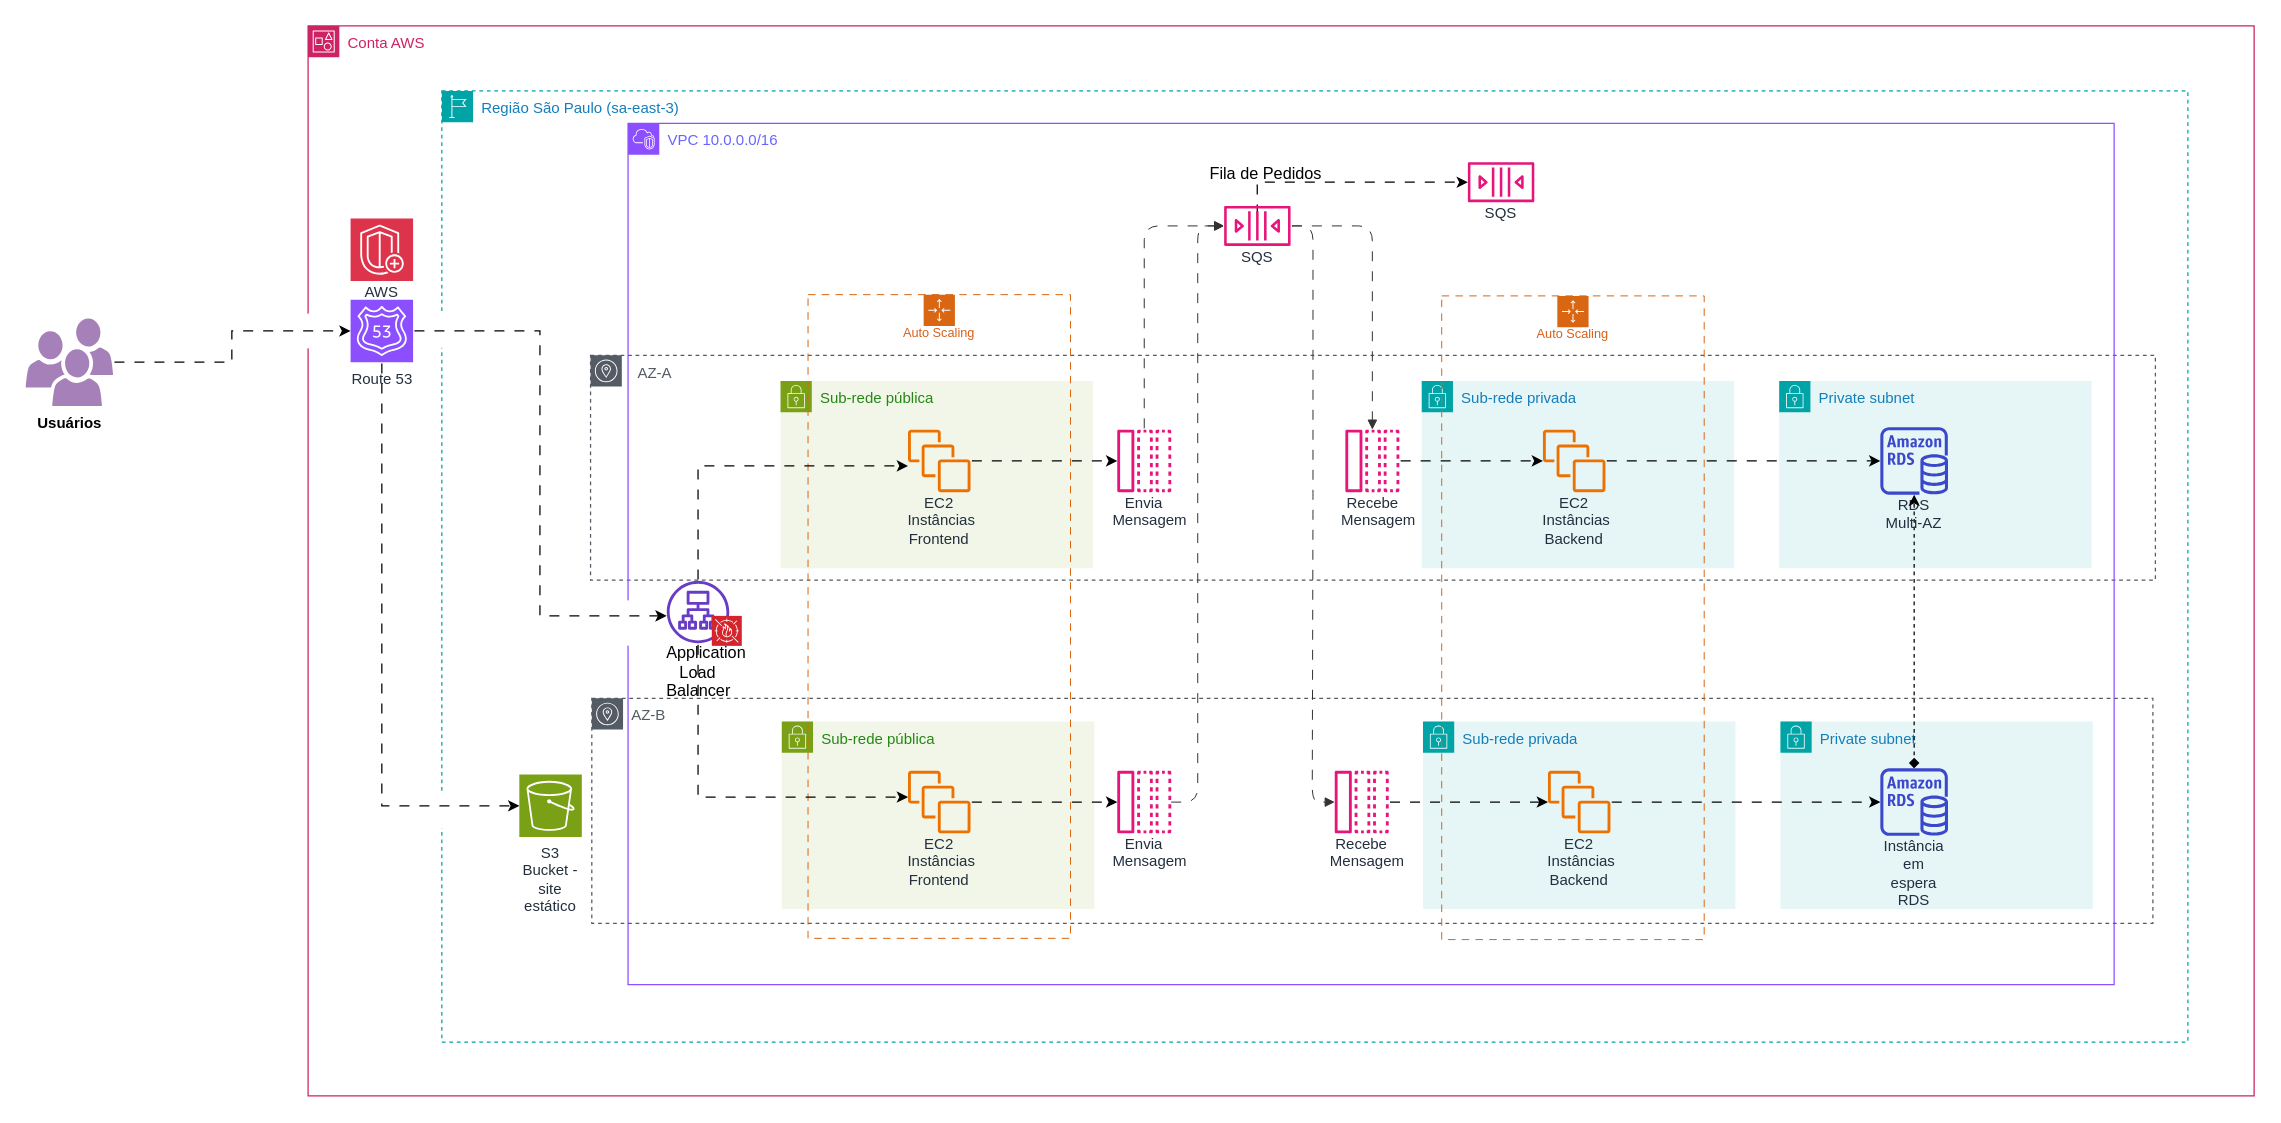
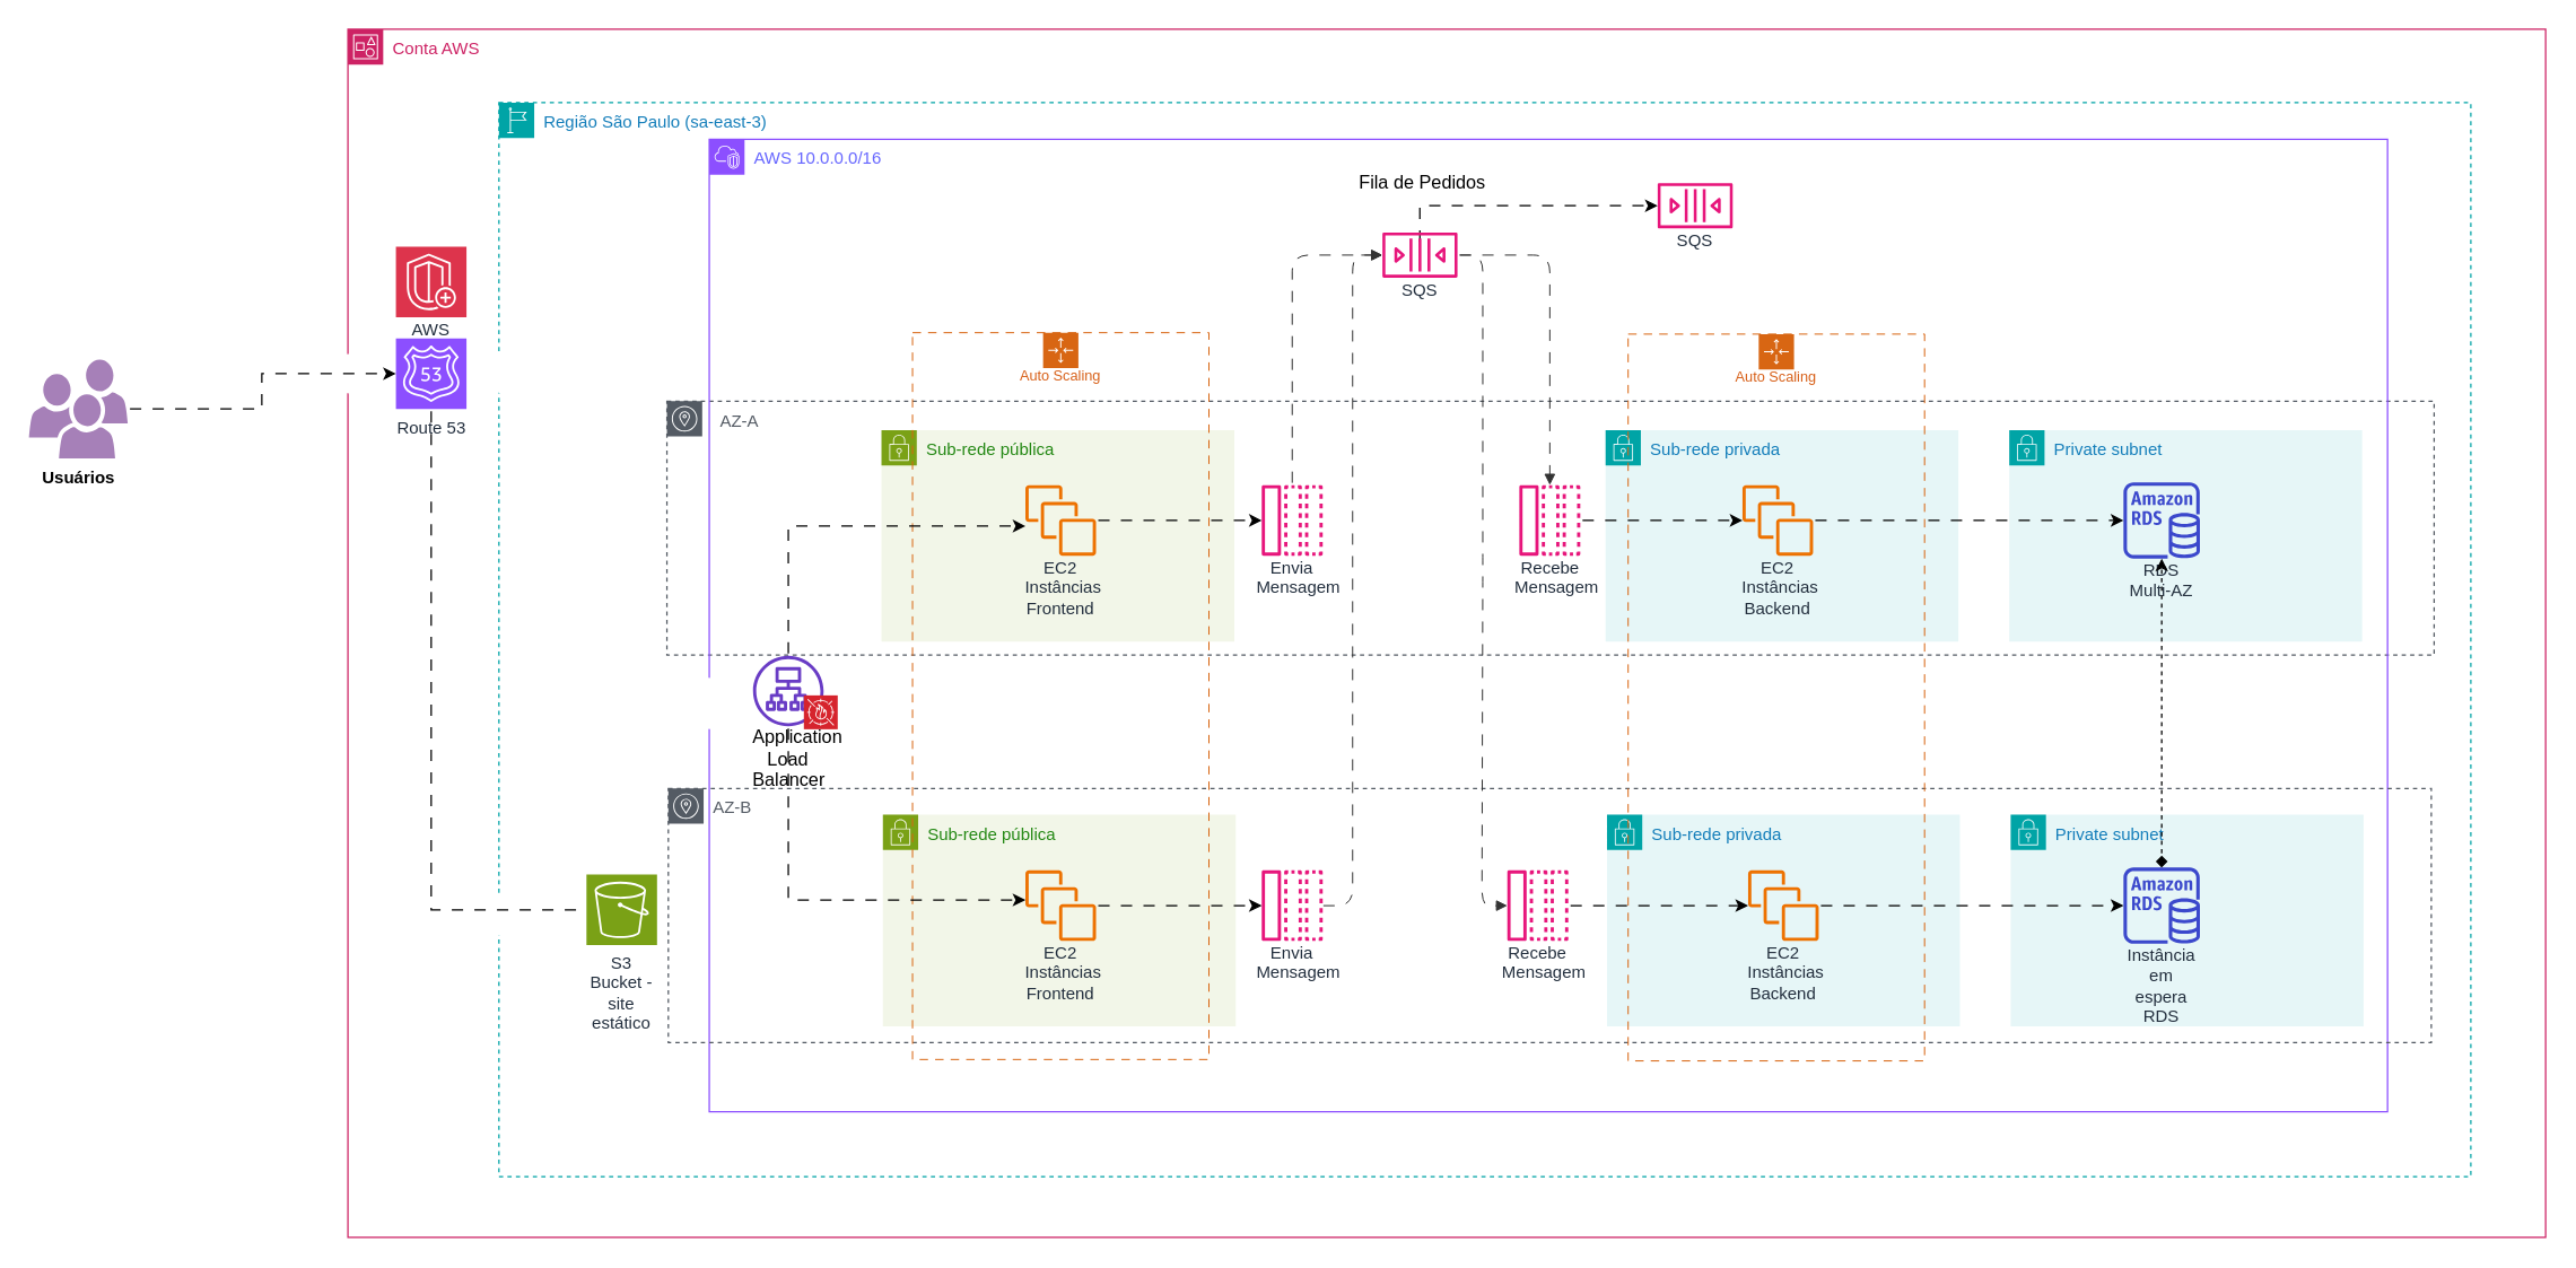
- <mxCell id="7" value="&lt;font color=&quot;#6666ff&quot;&gt;VPC 10.0.0.0/16&lt;/font&gt;" style="points=[[0,0],[0.25,0],[0.5,0],[0.75,0],[1,0],[1,0.25],[1,0.5],[1,0.75],[1,1],[0.75,1],[0.5,1],[0.25,1],[0,1],[0,0.75],[0,0.5],[0,0.25]];outlineConnect=0;gradientColor=none;html=1;whiteSpace=wrap;fontSize=12;fontStyle=0;container=1;pointerEvents=0;collapsible=0;recursiveResize=0;shape=mxgraph.aws4.group;grIcon=mxgraph.aws4.group_vpc2;strokeColor=#8C4FFF;fillColor=none;verticalAlign=top;align=left;spacingLeft=30;fontColor=#AAB7B8;dashed=0;" parent="1" vertex="1"><mxGeometry x="502" y="98" width="1189" height="689" as="geometry" /></mxCell>
+ <mxCell id="7" value="&lt;font color=&quot;#6666ff&quot;&gt;AWS 10.0.0.0/16&lt;/font&gt;" style="points=[[0,0],[0.25,0],[0.5,0],[0.75,0],[1,0],[1,0.25],[1,0.5],[1,0.75],[1,1],[0.75,1],[0.5,1],[0.25,1],[0,1],[0,0.75],[0,0.5],[0,0.25]];outlineConnect=0;gradientColor=none;html=1;whiteSpace=wrap;fontSize=12;fontStyle=0;container=1;pointerEvents=0;collapsible=0;recursiveResize=0;shape=mxgraph.aws4.group;grIcon=mxgraph.aws4.group_vpc2;strokeColor=#8C4FFF;fillColor=none;verticalAlign=top;align=left;spacingLeft=30;fontColor=#AAB7B8;dashed=0;" parent="1" vertex="1"><mxGeometry x="502" y="98" width="1189" height="689" as="geometry" /></mxCell>
- <mxCell id="9" value="Fila de Pedidos" style="html=1;overflow=block;blockSpacing=1;whiteSpace=wrap;fontSize=13;align=center;spacing=0;strokeColor=none;strokeOpacity=100;fillOpacity=100;rounded=1;absoluteArcSize=1;arcSize=12;fillColor=#ffffff;strokeWidth=0.8;lucidId=o2C~Hugqpowr;opacity=0;container=0;" parent="7" vertex="1"><mxGeometry x="458" y="24" width="105" height="32" as="geometry" /></mxCell>
+ <mxCell id="9" value="Fila de Pedidos" style="html=1;overflow=block;blockSpacing=1;whiteSpace=wrap;fontSize=13;align=center;spacing=0;strokeColor=none;strokeOpacity=100;fillOpacity=100;rounded=1;absoluteArcSize=1;arcSize=12;fillColor=#ffffff;strokeWidth=0.8;lucidId=o2C~Hugqpowr;opacity=0;container=0;" parent="7" vertex="1"><mxGeometry x="453" y="14" width="105" height="32" as="geometry" /></mxCell>
- <mxCell id="57" style="edgeStyle=orthogonalEdgeStyle;rounded=0;orthogonalLoop=1;jettySize=auto;html=1;exitX=1;exitY=0.5;exitDx=0;exitDy=0;exitPerimeter=0;entryX=-0.003;entryY=0.56;entryDx=0;entryDy=0;entryPerimeter=0;flowAnimation=1;" edge="1" parent="1" source="47" target="30"><mxGeometry relative="1" as="geometry" /></mxCell>
- <mxCell id="52" style="edgeStyle=orthogonalEdgeStyle;rounded=0;orthogonalLoop=1;jettySize=auto;html=1;exitX=0.5;exitY=1;exitDx=0;exitDy=0;exitPerimeter=0;entryX=0;entryY=0.5;entryDx=0;entryDy=0;entryPerimeter=0;flowAnimation=1;" edge="1" parent="1" source="47" target="48"><mxGeometry relative="1" as="geometry" /></mxCell>
+ <mxCell id="52" style="edgeStyle=orthogonalEdgeStyle;rounded=0;orthogonalLoop=1;jettySize=auto;html=1;exitX=0.5;exitY=1;exitDx=0;exitDy=0;exitPerimeter=0;entryX=0;entryY=0.5;entryDx=0;entryDy=0;entryPerimeter=0;flowAnimation=1;endArrow=none;" edge="1" parent="1" source="47" target="48"><mxGeometry relative="1" as="geometry" /></mxCell>
